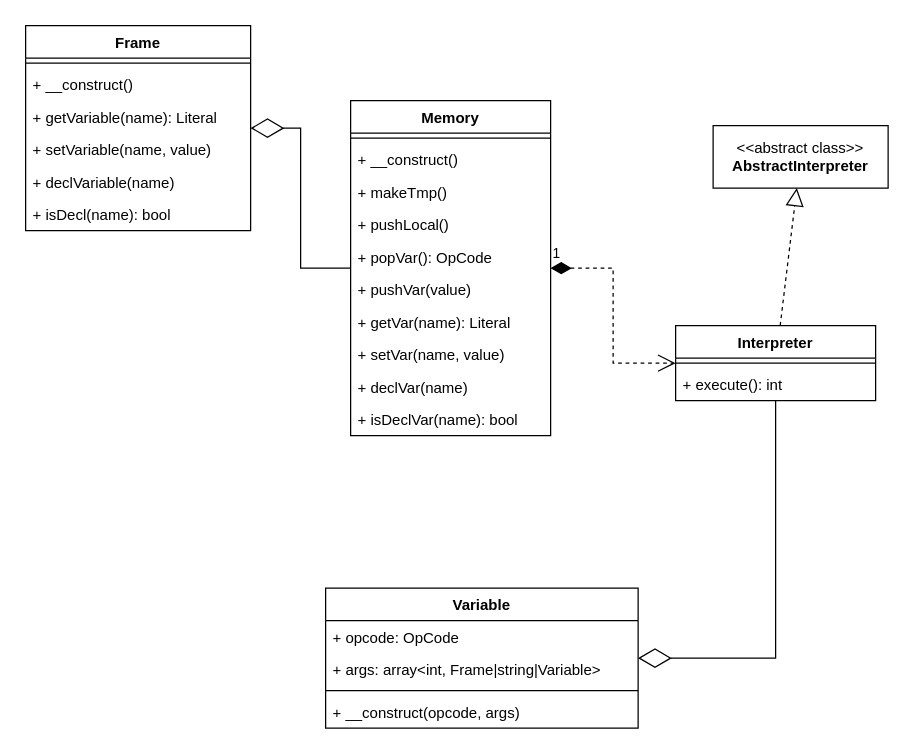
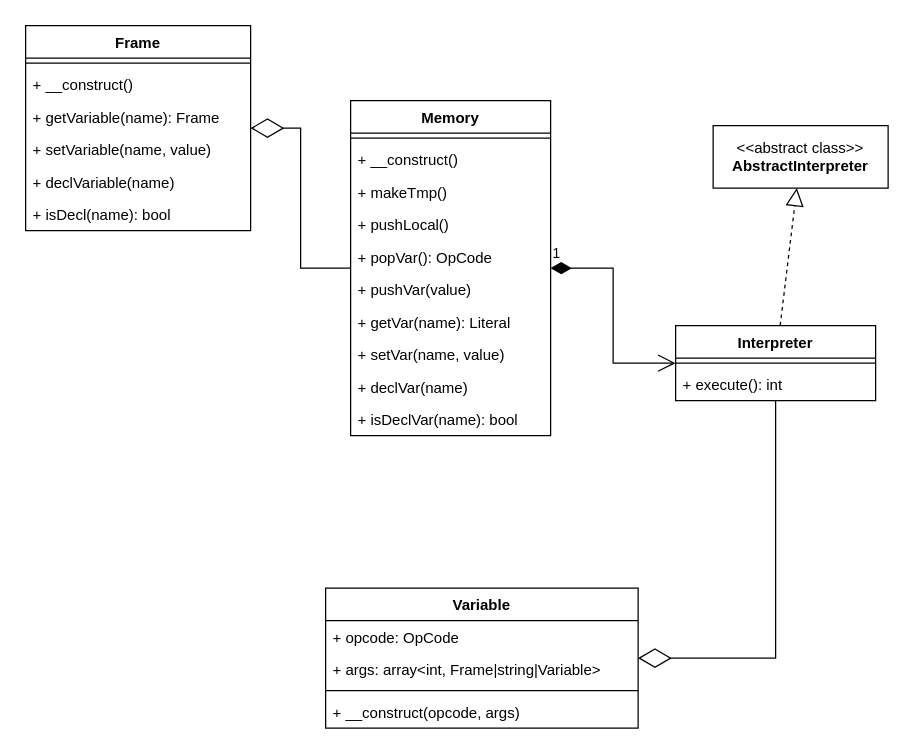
- <mxCell id="9" value="+ getVariable(name): Literal" style="text;strokeColor=none;fillColor=none;align=left;verticalAlign=top;spacingLeft=4;spacingRight=4;overflow=hidden;rotatable=0;points=[[0,0.5],[1,0.5]];portConstraint=eastwest;whiteSpace=wrap;html=1;" vertex="1" parent="6"><mxGeometry y="60" width="180" height="26" as="geometry" /></mxCell>
+ <mxCell id="9" value="+ getVariable(name): Frame" style="text;strokeColor=none;fillColor=none;align=left;verticalAlign=top;spacingLeft=4;spacingRight=4;overflow=hidden;rotatable=0;points=[[0,0.5],[1,0.5]];portConstraint=eastwest;whiteSpace=wrap;html=1;" vertex="1" parent="6"><mxGeometry y="60" width="180" height="26" as="geometry" /></mxCell>
- <mxCell id="30" value="1" style="endArrow=open;html=1;endSize=12;startArrow=diamondThin;startSize=14;startFill=1;edgeStyle=orthogonalEdgeStyle;align=left;verticalAlign=bottom;rounded=0;dashed=1;" edge="1" parent="1" source="18" target="2"><mxGeometry x="-1" y="3" relative="1" as="geometry"><mxPoint x="270" y="220" as="sourcePoint" /><mxPoint x="430" y="220" as="targetPoint" /></mxGeometry></mxCell>
+ <mxCell id="30" value="1" style="endArrow=open;html=1;endSize=12;startArrow=diamondThin;startSize=14;startFill=1;edgeStyle=orthogonalEdgeStyle;align=left;verticalAlign=bottom;rounded=0;" edge="1" parent="1" source="18" target="2"><mxGeometry x="-1" y="3" relative="1" as="geometry"><mxPoint x="270" y="220" as="sourcePoint" /><mxPoint x="430" y="220" as="targetPoint" /></mxGeometry></mxCell>
